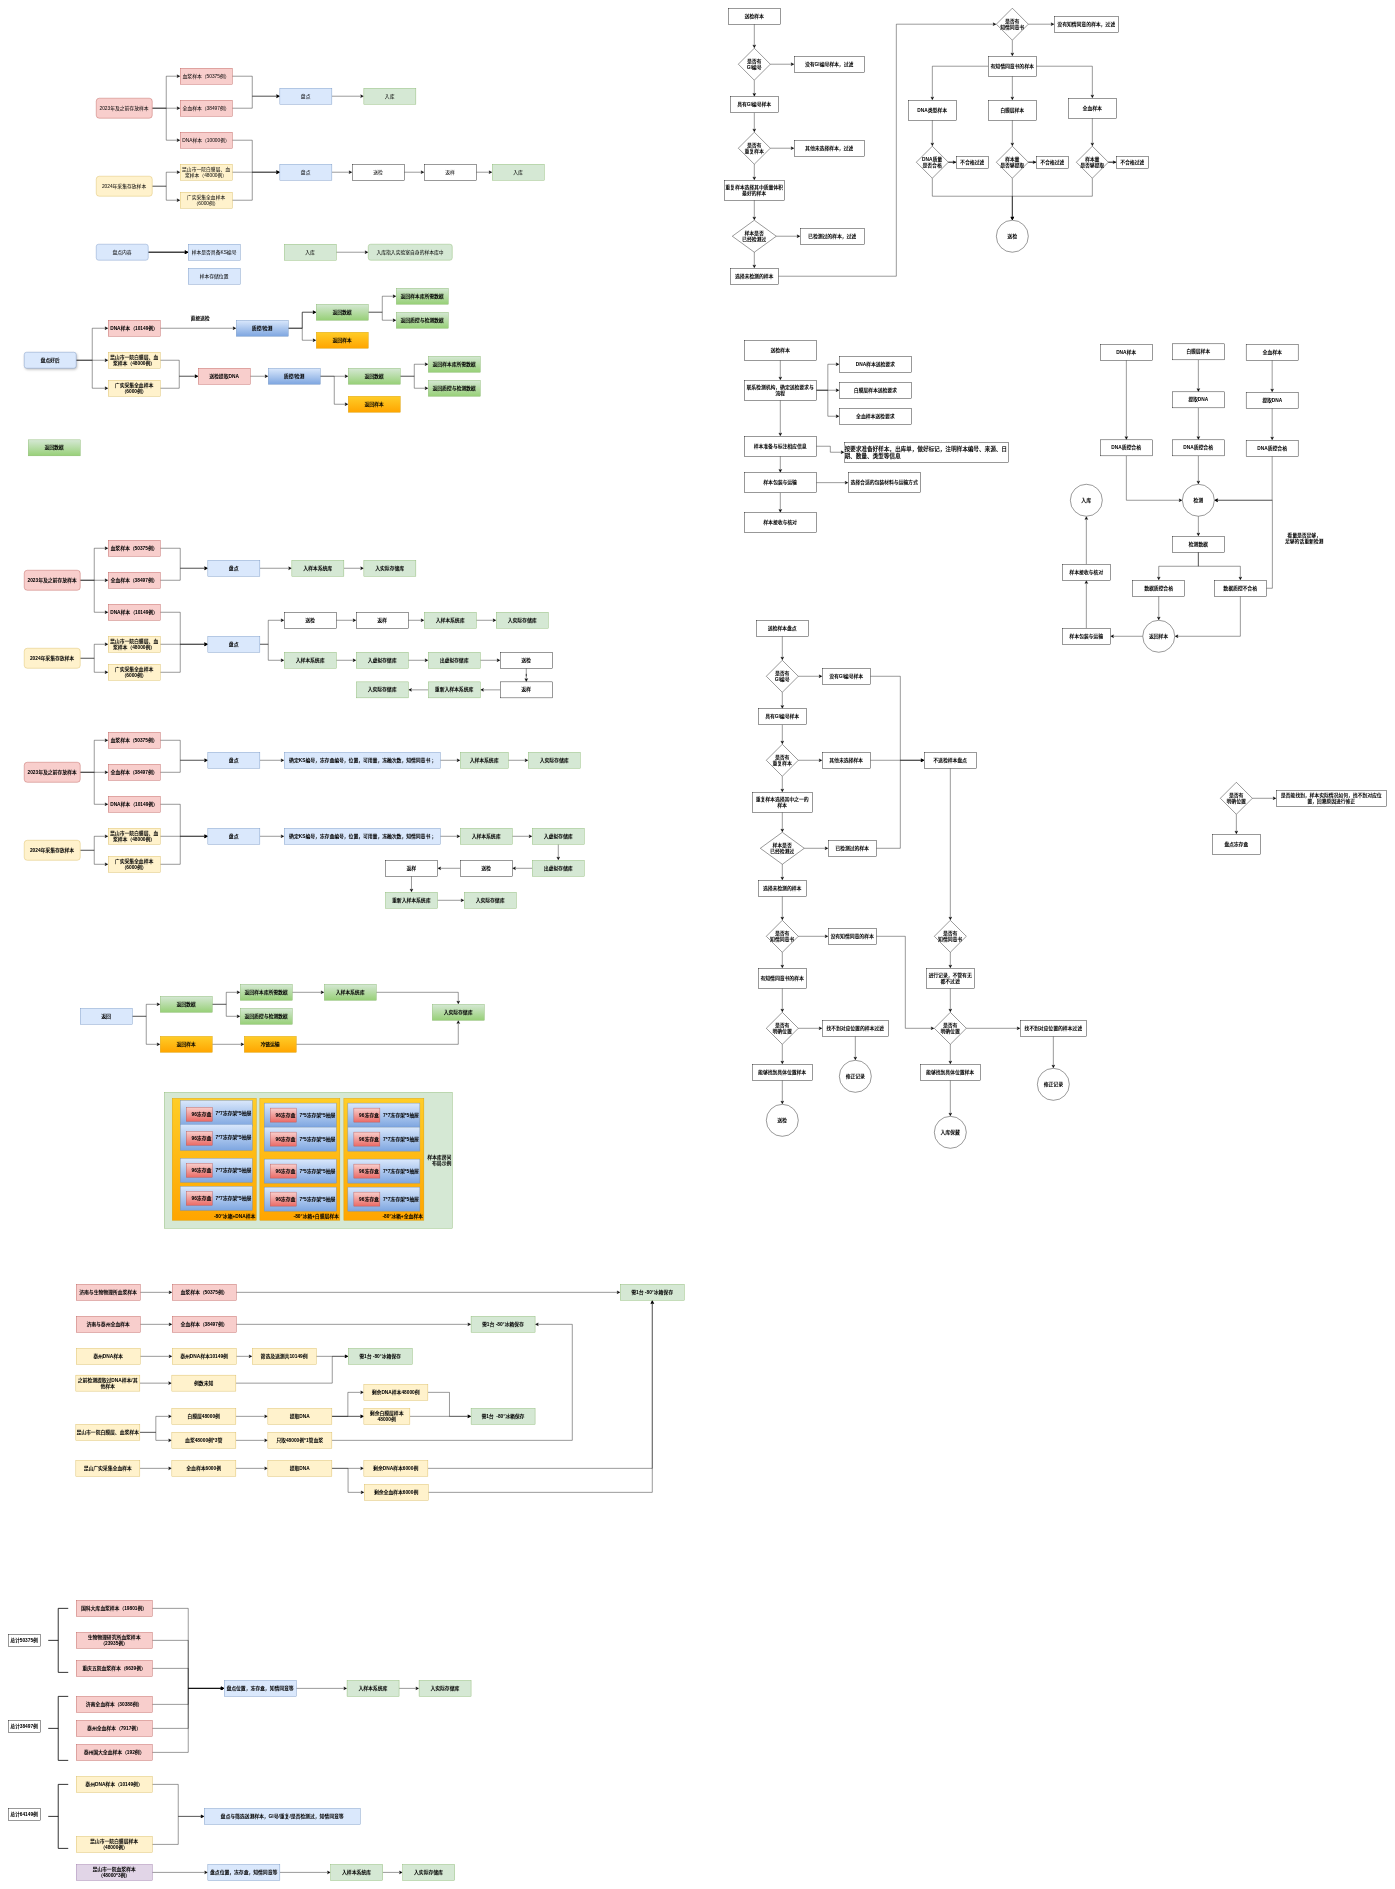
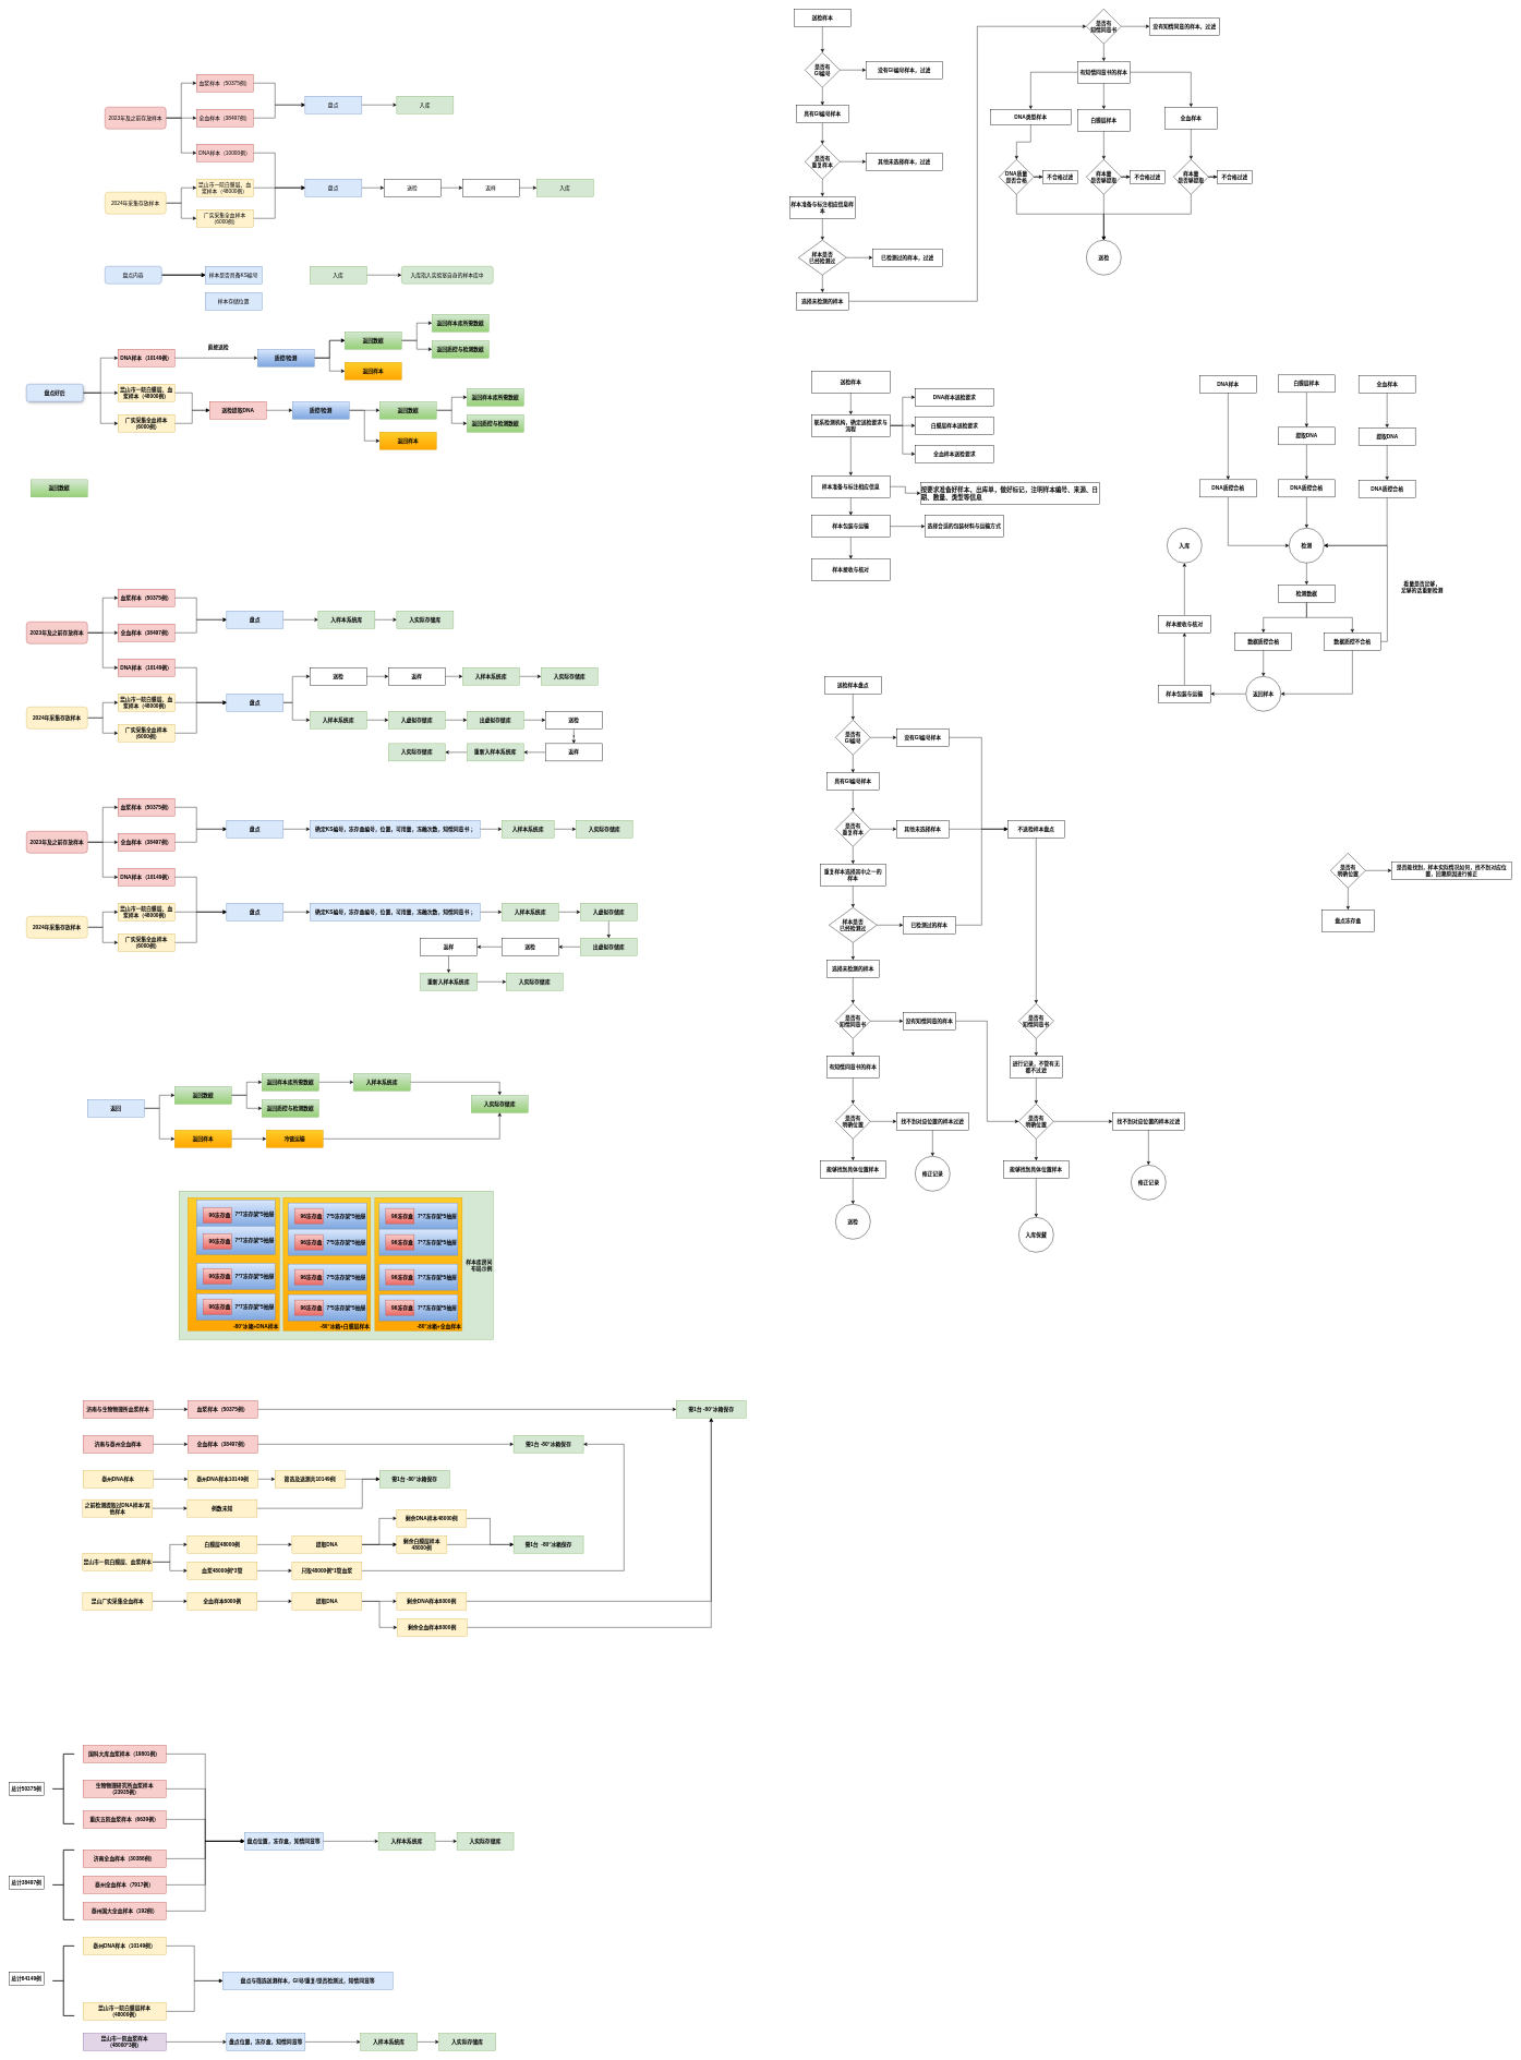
- <mxCell id="274" value="DNA类型样本" style="whiteSpace=wrap;html=1;rounded=0;fontStyle=1;" vertex="1" parent="1"><mxGeometry x="2270" y="250" width="120" height="50" as="geometry" /></mxCell>
+ <mxCell id="274" value="DNA类型样本" style="whiteSpace=wrap;html=1;rounded=0;fontStyle=1;" vertex="1" parent="1"><mxGeometry x="2270" y="250" width="185" height="35" as="geometry" /></mxCell>
- <mxCell id="256" value="重复样本选择其中质量体积最好的&lt;span style=&quot;background-color: initial;&quot;&gt;样本&lt;/span&gt;" style="whiteSpace=wrap;html=1;rounded=0;fontStyle=1;" vertex="1" parent="1"><mxGeometry x="1810" y="450" width="150" height="50" as="geometry" /></mxCell>
+ <mxCell id="256" value="样本准备与标注相应信息&lt;span style=&quot;background-color: initial;&quot;&gt;样本&lt;/span&gt;" style="whiteSpace=wrap;html=1;rounded=0;fontStyle=1;" vertex="1" parent="1"><mxGeometry x="1810" y="450" width="150" height="50" as="geometry" /></mxCell>
- <mxCell id="58" value="送检提取DNA" style="rounded=0;whiteSpace=wrap;html=1;fillColor=#f8cecc;strokeColor=#b85450;fontStyle=1" vertex="1" parent="1"><mxGeometry x="495" y="920" width="130" height="40" as="geometry" /></mxCell>
+ <mxCell id="58" value="送检提取DNA" style="rounded=0;whiteSpace=wrap;html=1;fillColor=#f8cecc;strokeColor=#b85450;fontStyle=1" vertex="1" parent="1"><mxGeometry x="480" y="920" width="130" height="40" as="geometry" /></mxCell>
